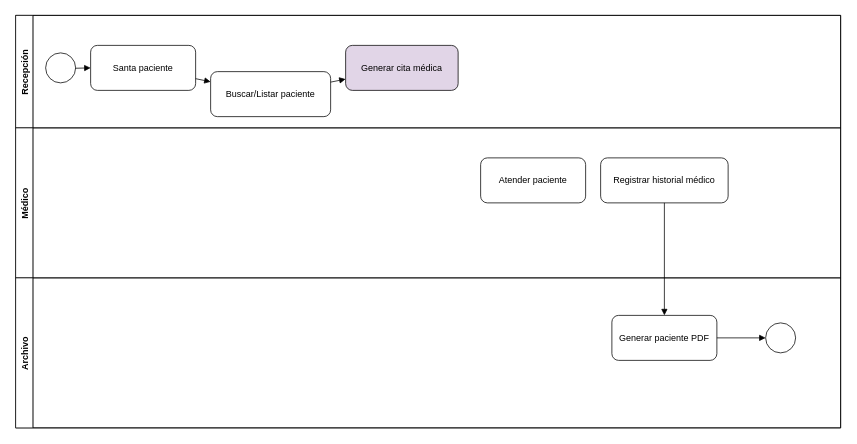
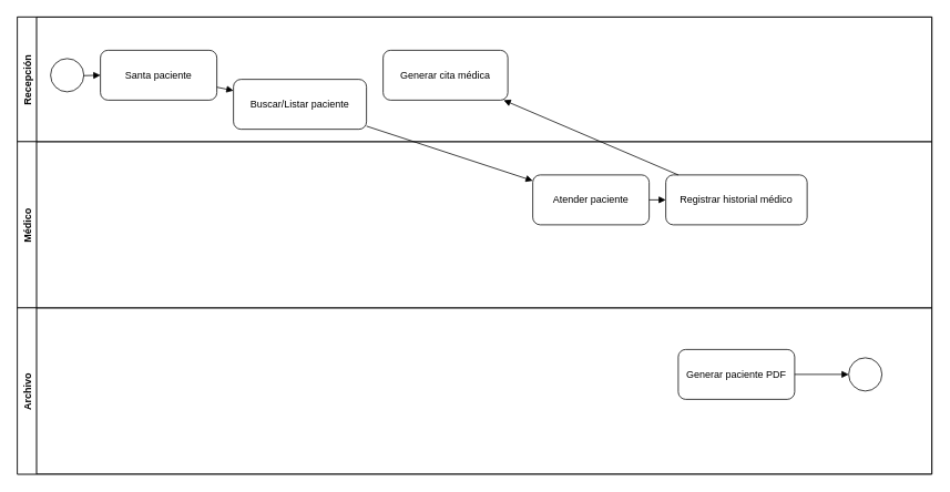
- <mxCell id="7" value="Generar cita médica" style="rounded=1;whiteSpace=wrap;html=1;fillColor=#e1d5e7;" parent="3" vertex="1"><mxGeometry x="440" y="40" width="150" height="60" as="geometry" /></mxCell>
+ <mxCell id="7" value="Generar cita médica" style="rounded=1;whiteSpace=wrap;html=1;" parent="3" vertex="1"><mxGeometry x="440" y="40" width="150" height="60" as="geometry" /></mxCell>
- <mxCell id="10" style="endArrow=block;" parent="3" source="6" target="7" edge="1"><mxGeometry relative="1" as="geometry" /></mxCell>
+ <mxCell id="10" style="endArrow=block;" parent="3" source="6" target="12" edge="1"><mxGeometry relative="1" as="geometry" /></mxCell>
+ <mxCell id="14" style="endArrow=block;" parent="11" source="12" target="13" edge="1"><mxGeometry relative="1" as="geometry" /></mxCell>
- <mxCell id="15" style="endArrow=block;" parent="11" source="13" target="17" edge="1"><mxGeometry relative="1" as="geometry" /></mxCell>
+ <mxCell id="15" style="endArrow=block;" parent="11" source="13" target="7" edge="1"><mxGeometry relative="1" as="geometry" /></mxCell>
